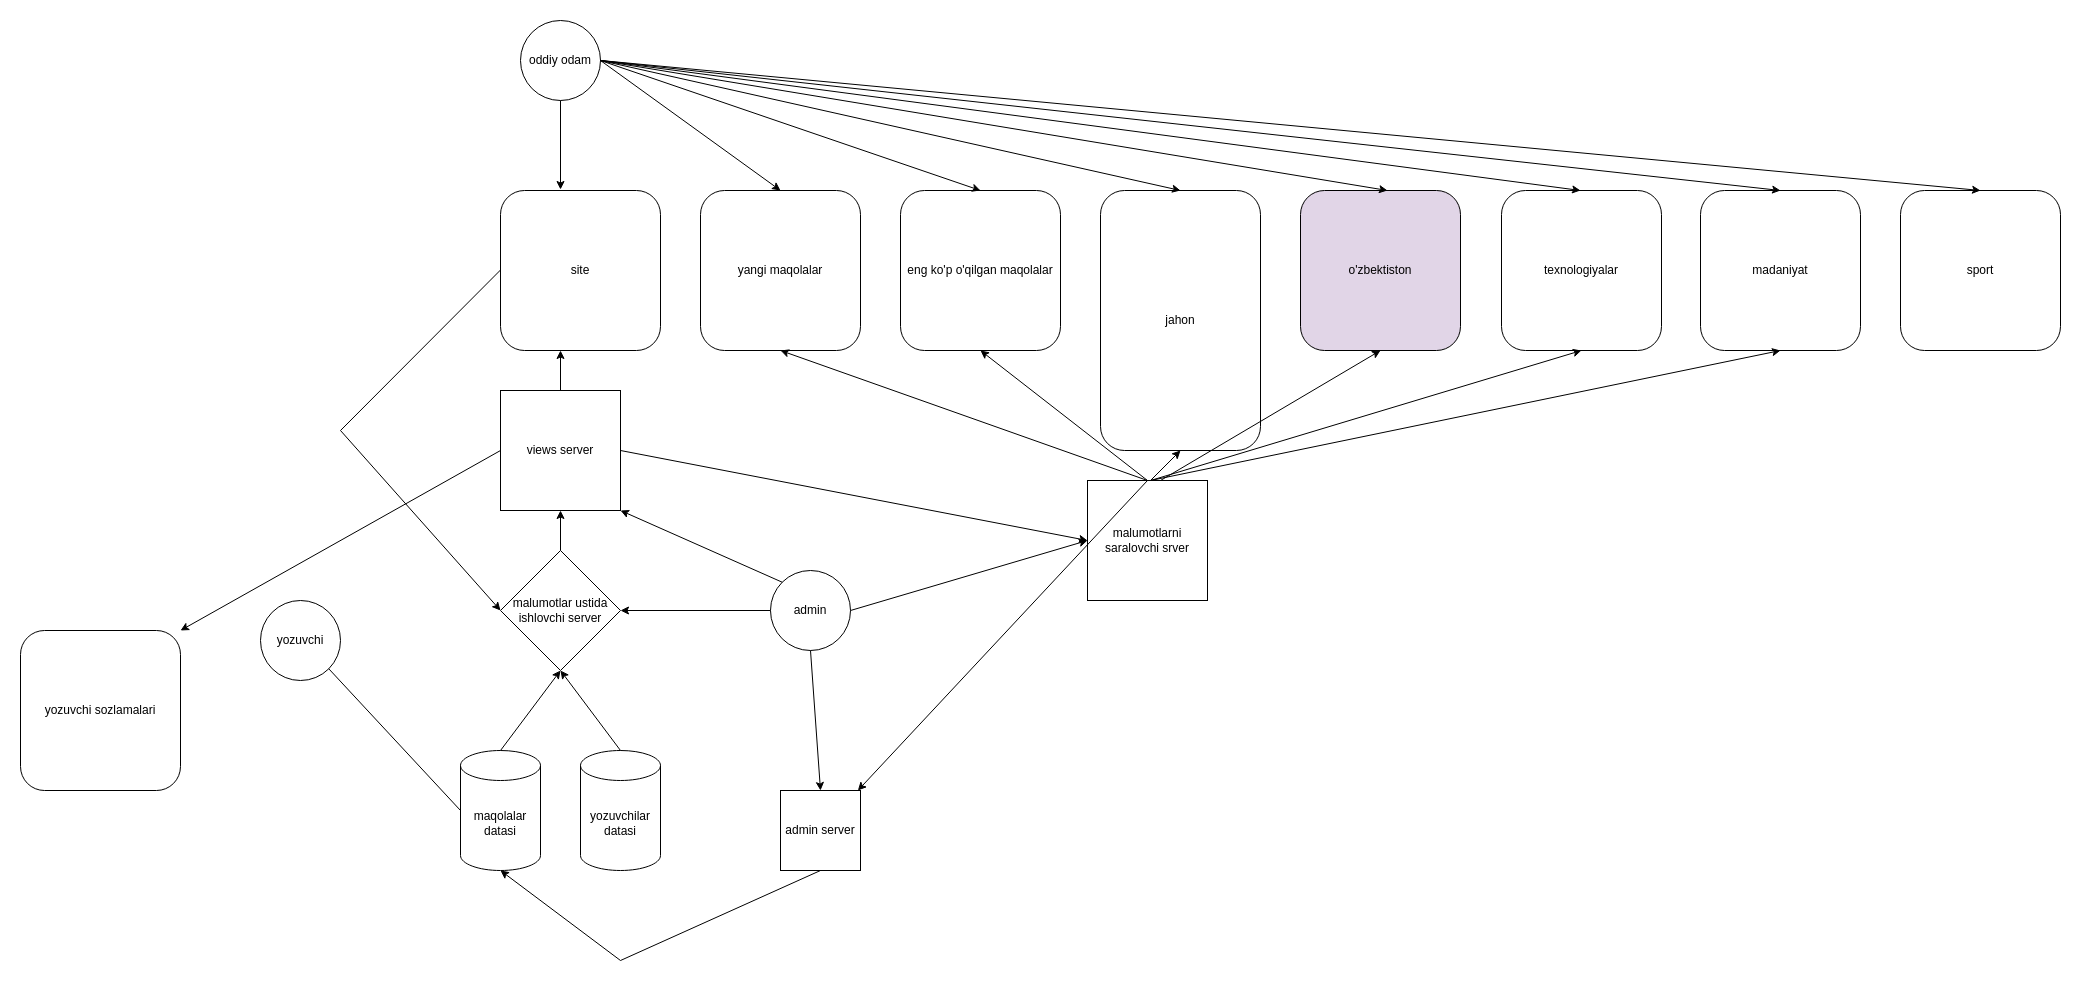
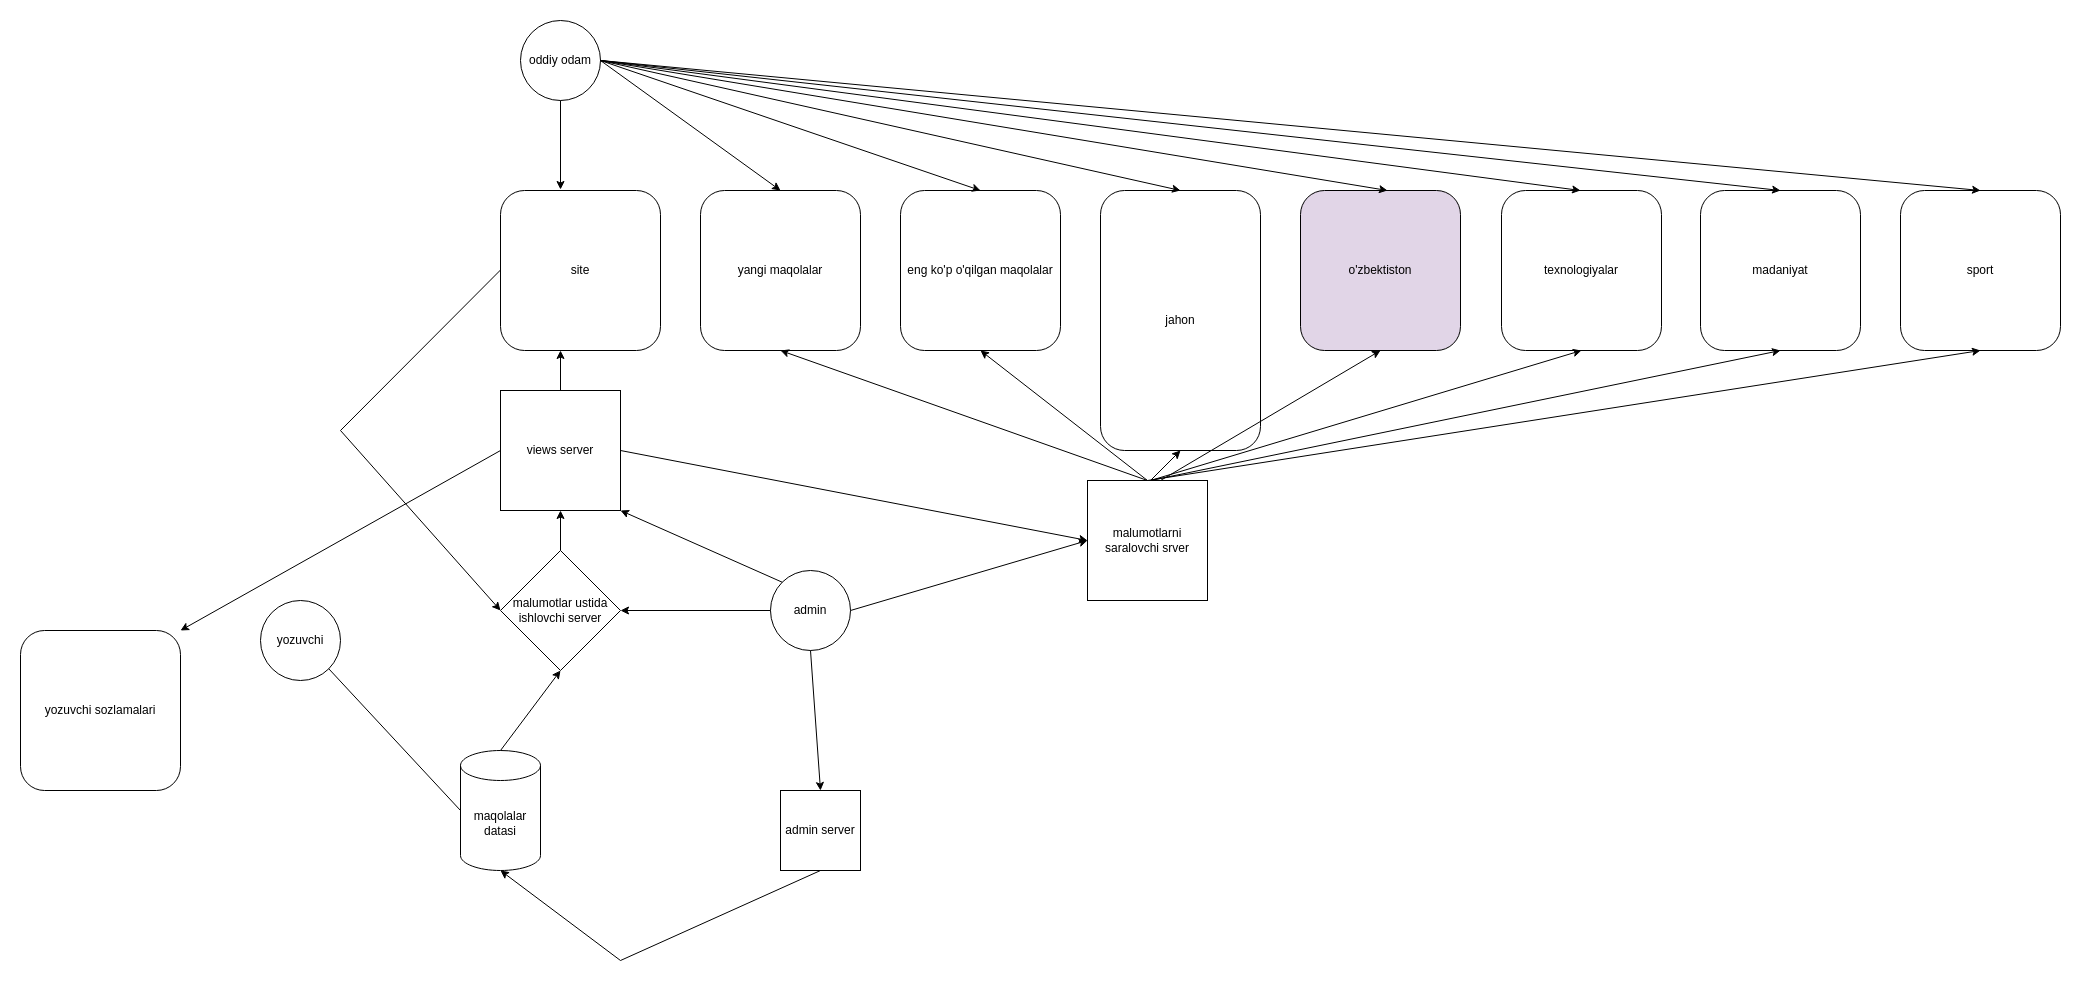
- <mxCell id="33" value="" style="endArrow=classic;html=1;rounded=0;exitX=0.5;exitY=0;exitDx=0;exitDy=0;" edge="1" parent="1" source="31" target="14"><mxGeometry width="50" height="50" relative="1" as="geometry"><mxPoint x="1200" y="480" as="sourcePoint" /><mxPoint x="1250" y="430" as="targetPoint" /></mxGeometry></mxCell>
+ <mxCell id="33" value="" style="endArrow=classic;html=1;rounded=0;exitX=0.5;exitY=0;exitDx=0;exitDy=0;entryX=0.5;entryY=1;entryDx=0;entryDy=0;" edge="1" parent="1" source="31" target="29"><mxGeometry width="50" height="50" relative="1" as="geometry"><mxPoint x="1200" y="480" as="sourcePoint" /><mxPoint x="1250" y="430" as="targetPoint" /></mxGeometry></mxCell>
- <mxCell id="6" value="" style="endArrow=classic;html=1;rounded=0;entryX=0.5;entryY=1;entryDx=0;entryDy=0;exitX=0.5;exitY=0;exitDx=0;exitDy=0;exitPerimeter=0;" edge="1" parent="1" source="3" target="4"><mxGeometry width="50" height="50" relative="1" as="geometry"><mxPoint x="690" y="730" as="sourcePoint" /><mxPoint x="740" y="680" as="targetPoint" /></mxGeometry></mxCell>
- <mxCell id="3" value="yozuvchilar datasi" style="shape=cylinder3;whiteSpace=wrap;html=1;boundedLbl=1;backgroundOutline=1;size=15;" vertex="1" parent="1"><mxGeometry x="580" y="750" width="80" height="120" as="geometry" /></mxCell>
